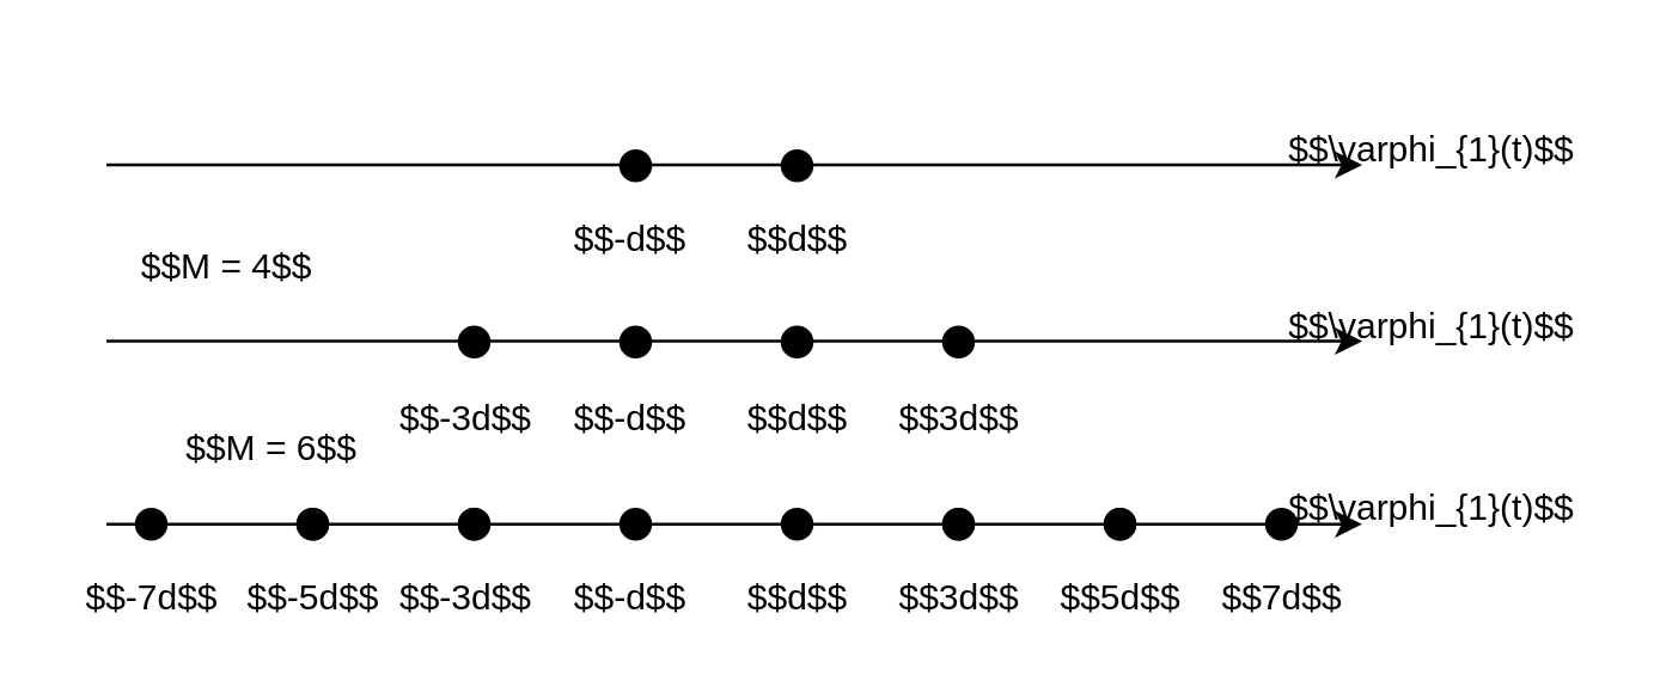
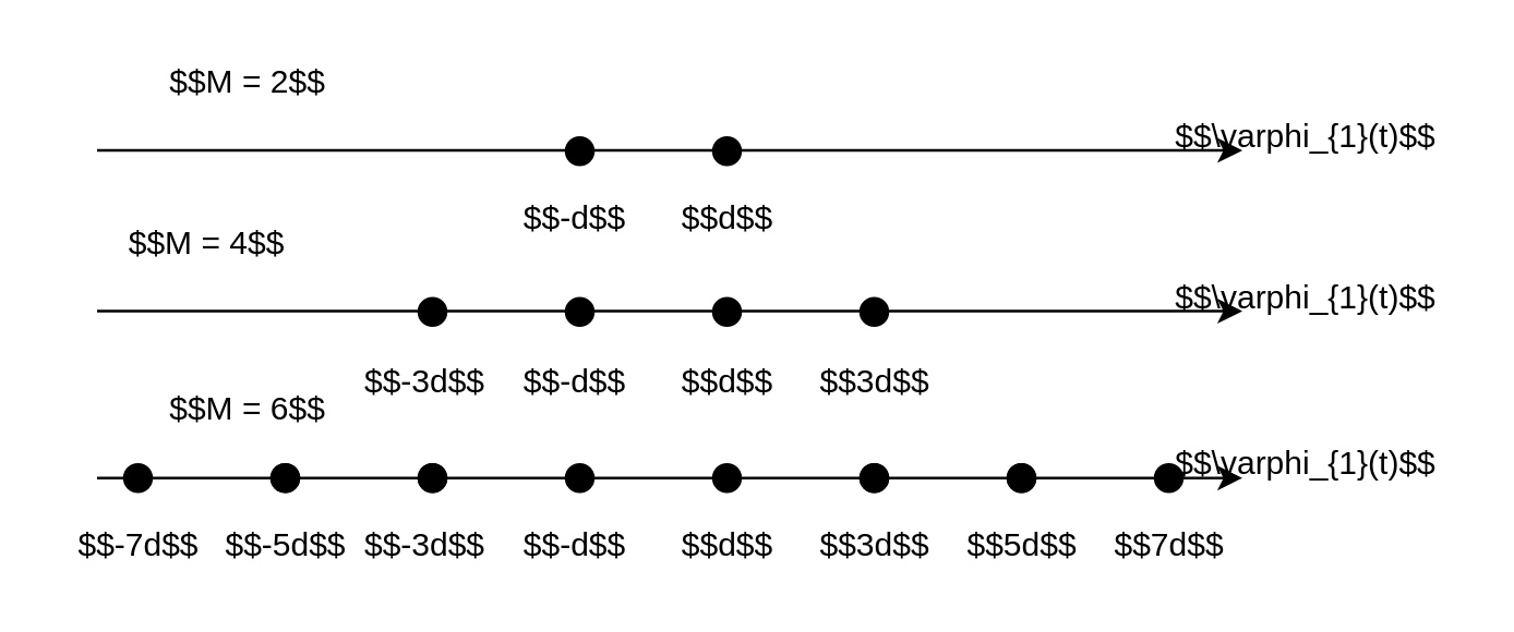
+ <mxCell id="33" value="$$M = 2$$" style="text;html=1;align=center;verticalAlign=middle;resizable=0;points=[];autosize=1;" vertex="1" parent="1"><mxGeometry x="55" y="20" width="70" height="20" as="geometry" /></mxCell>
